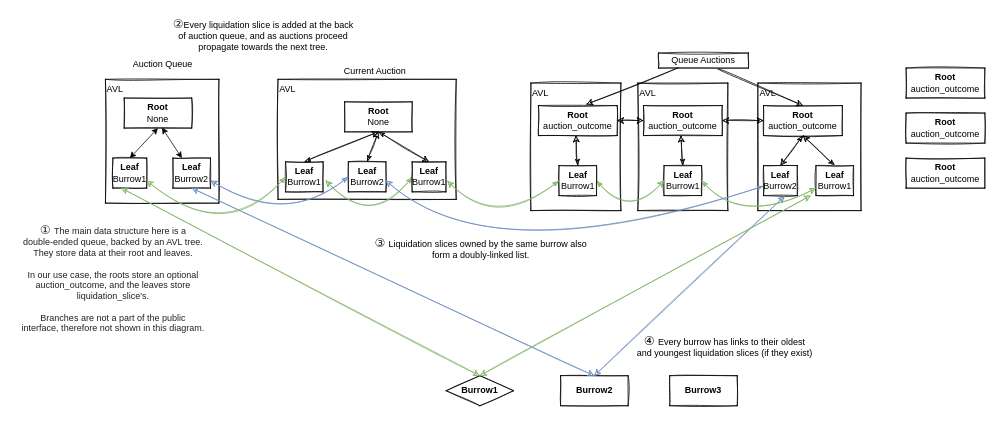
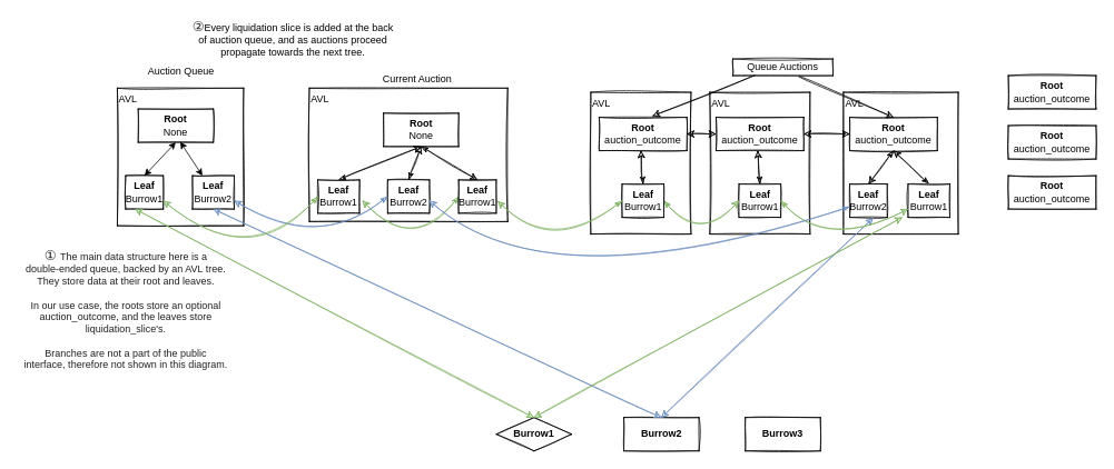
- <mxCell id="49" value="&lt;span style=&quot;color: rgb(32 , 33 , 36) ; font-family: &amp;#34;arial&amp;#34; , sans-serif ; font-size: 16px ; text-align: left ; background-color: rgb(255 , 255 , 255)&quot;&gt;③&lt;/span&gt;&lt;span style=&quot;color: rgb(32 , 33 , 36) ; font-family: &amp;#34;arial&amp;#34; , sans-serif ; font-size: 16px ; text-align: left ; background-color: rgb(255 , 255 , 255)&quot;&gt;&amp;nbsp;&lt;/span&gt;Liquidation slices owned by the same burrow also&lt;br&gt;form a doubly-linked list." style="text;html=1;align=center;verticalAlign=middle;resizable=0;points=[];autosize=1;" parent="1" vertex="1"><mxGeometry x="490" y="315" width="300" height="30" as="geometry" /></mxCell>
- <mxCell id="48" value="&lt;span style=&quot;font-family: &amp;#34;dejavu serif&amp;#34; ; font-size: medium&quot;&gt;④&lt;/span&gt;&lt;span style=&quot;color: rgb(32 , 33 , 36) ; font-family: &amp;#34;arial&amp;#34; , sans-serif ; font-size: 16px ; text-align: left ; background-color: rgb(255 , 255 , 255)&quot;&gt;&amp;nbsp;&lt;/span&gt;Every burrow has links to their oldest&lt;br&gt;and youngest liquidation slices (if they exist)" style="text;html=1;align=center;verticalAlign=middle;resizable=0;points=[];autosize=1;" parent="1" vertex="1"><mxGeometry x="839.5" y="445" width="250" height="30" as="geometry" /></mxCell>
